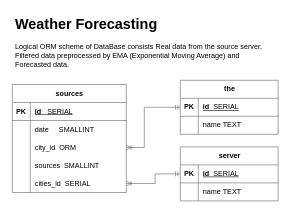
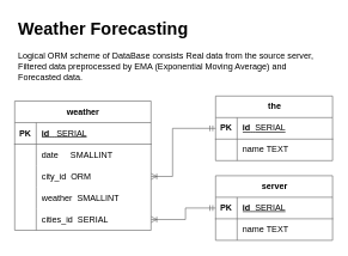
- <mxCell id="3" value="sources" style="shape=table;startSize=30;container=1;collapsible=1;childLayout=tableLayout;fixedRows=1;rowLines=0;fontStyle=1;align=center;resizeLast=1;html=1;strokeColor=#666666;" parent="1" vertex="1"><mxGeometry x="20" y="140" width="190" height="180" as="geometry" /></mxCell>
+ <mxCell id="3" value="weather" style="shape=table;startSize=30;container=1;collapsible=1;childLayout=tableLayout;fixedRows=1;rowLines=0;fontStyle=1;align=center;resizeLast=1;html=1;strokeColor=#666666;" parent="1" vertex="1"><mxGeometry x="20" y="140" width="190" height="180" as="geometry" /></mxCell>
- <mxCell id="15" value="sources&lt;span style=&quot;white-space: pre;&quot;&gt; &lt;/span&gt;&lt;span style=&quot;white-space: pre;&quot;&gt; &lt;/span&gt;SMALLINT" style="shape=partialRectangle;connectable=0;fillColor=none;top=0;left=0;bottom=0;right=0;align=left;spacingLeft=6;overflow=hidden;whiteSpace=wrap;html=1;strokeColor=#666666;" parent="13" vertex="1"><mxGeometry x="30" width="160" height="30" as="geometry"><mxRectangle width="160" height="30" as="alternateBounds" /></mxGeometry></mxCell>
+ <mxCell id="15" value="weather&lt;span style=&quot;white-space: pre;&quot;&gt; &lt;/span&gt;&lt;span style=&quot;white-space: pre;&quot;&gt; &lt;/span&gt;SMALLINT" style="shape=partialRectangle;connectable=0;fillColor=none;top=0;left=0;bottom=0;right=0;align=left;spacingLeft=6;overflow=hidden;whiteSpace=wrap;html=1;strokeColor=#666666;" parent="13" vertex="1"><mxGeometry x="30" width="160" height="30" as="geometry"><mxRectangle width="160" height="30" as="alternateBounds" /></mxGeometry></mxCell>
